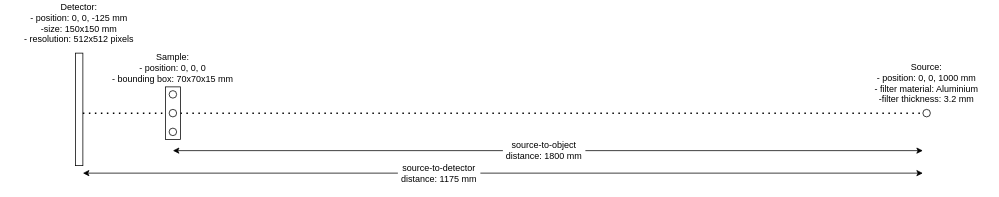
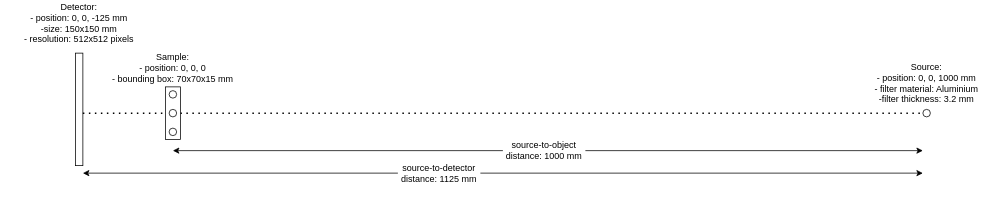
- <mxCell id="16" value="source-to-object distance: 1800 mm" style="text;html=1;strokeColor=none;fillColor=none;align=center;verticalAlign=middle;whiteSpace=wrap;rounded=0;" vertex="1" parent="1"><mxGeometry x="670" y="190" width="110" height="20" as="geometry" /></mxCell>
+ <mxCell id="16" value="source-to-object distance: 1000 mm" style="text;html=1;strokeColor=none;fillColor=none;align=center;verticalAlign=middle;whiteSpace=wrap;rounded=0;" vertex="1" parent="1"><mxGeometry x="670" y="190" width="110" height="20" as="geometry" /></mxCell>
- <mxCell id="18" value="source-to-detector distance: 1175 mm" style="text;html=1;strokeColor=none;fillColor=none;align=center;verticalAlign=middle;whiteSpace=wrap;rounded=0;" vertex="1" parent="1"><mxGeometry x="530" y="220" width="110" height="20" as="geometry" /></mxCell>
+ <mxCell id="18" value="source-to-detector distance: 1125 mm" style="text;html=1;strokeColor=none;fillColor=none;align=center;verticalAlign=middle;whiteSpace=wrap;rounded=0;" vertex="1" parent="1"><mxGeometry x="530" y="220" width="110" height="20" as="geometry" /></mxCell>
